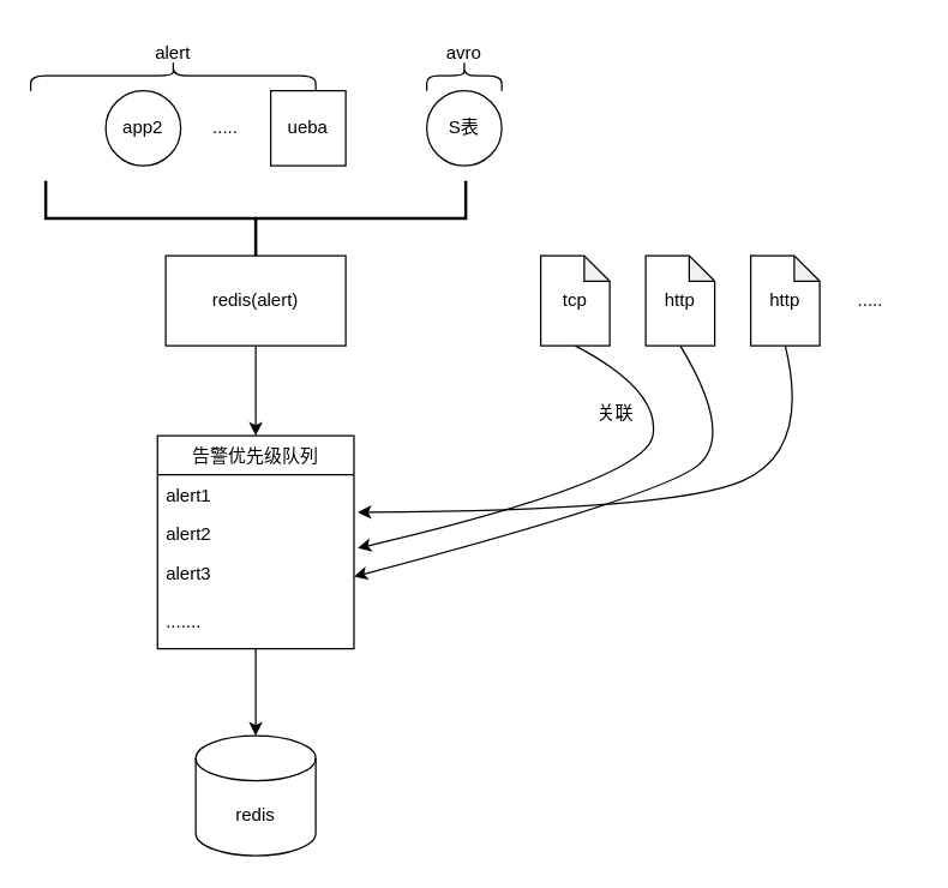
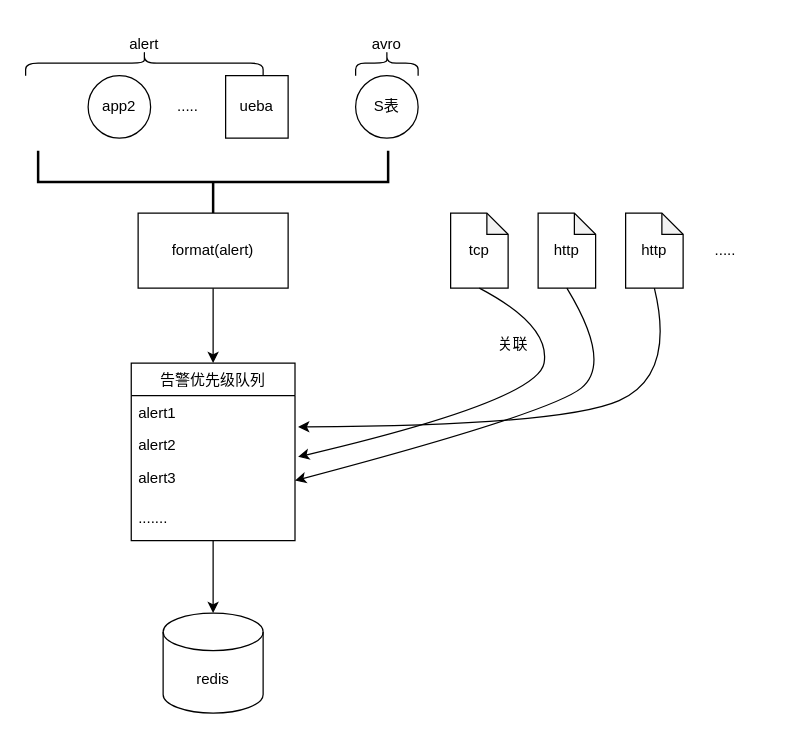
- <mxCell id="22" value="redis(alert)" style="rounded=0;whiteSpace=wrap;html=1;" vertex="1" parent="1"><mxGeometry x="110" y="170" width="120" height="60" as="geometry" /></mxCell>
+ <mxCell id="22" value="format(alert)" style="rounded=0;whiteSpace=wrap;html=1;" vertex="1" parent="1"><mxGeometry x="110" y="170" width="120" height="60" as="geometry" /></mxCell>
